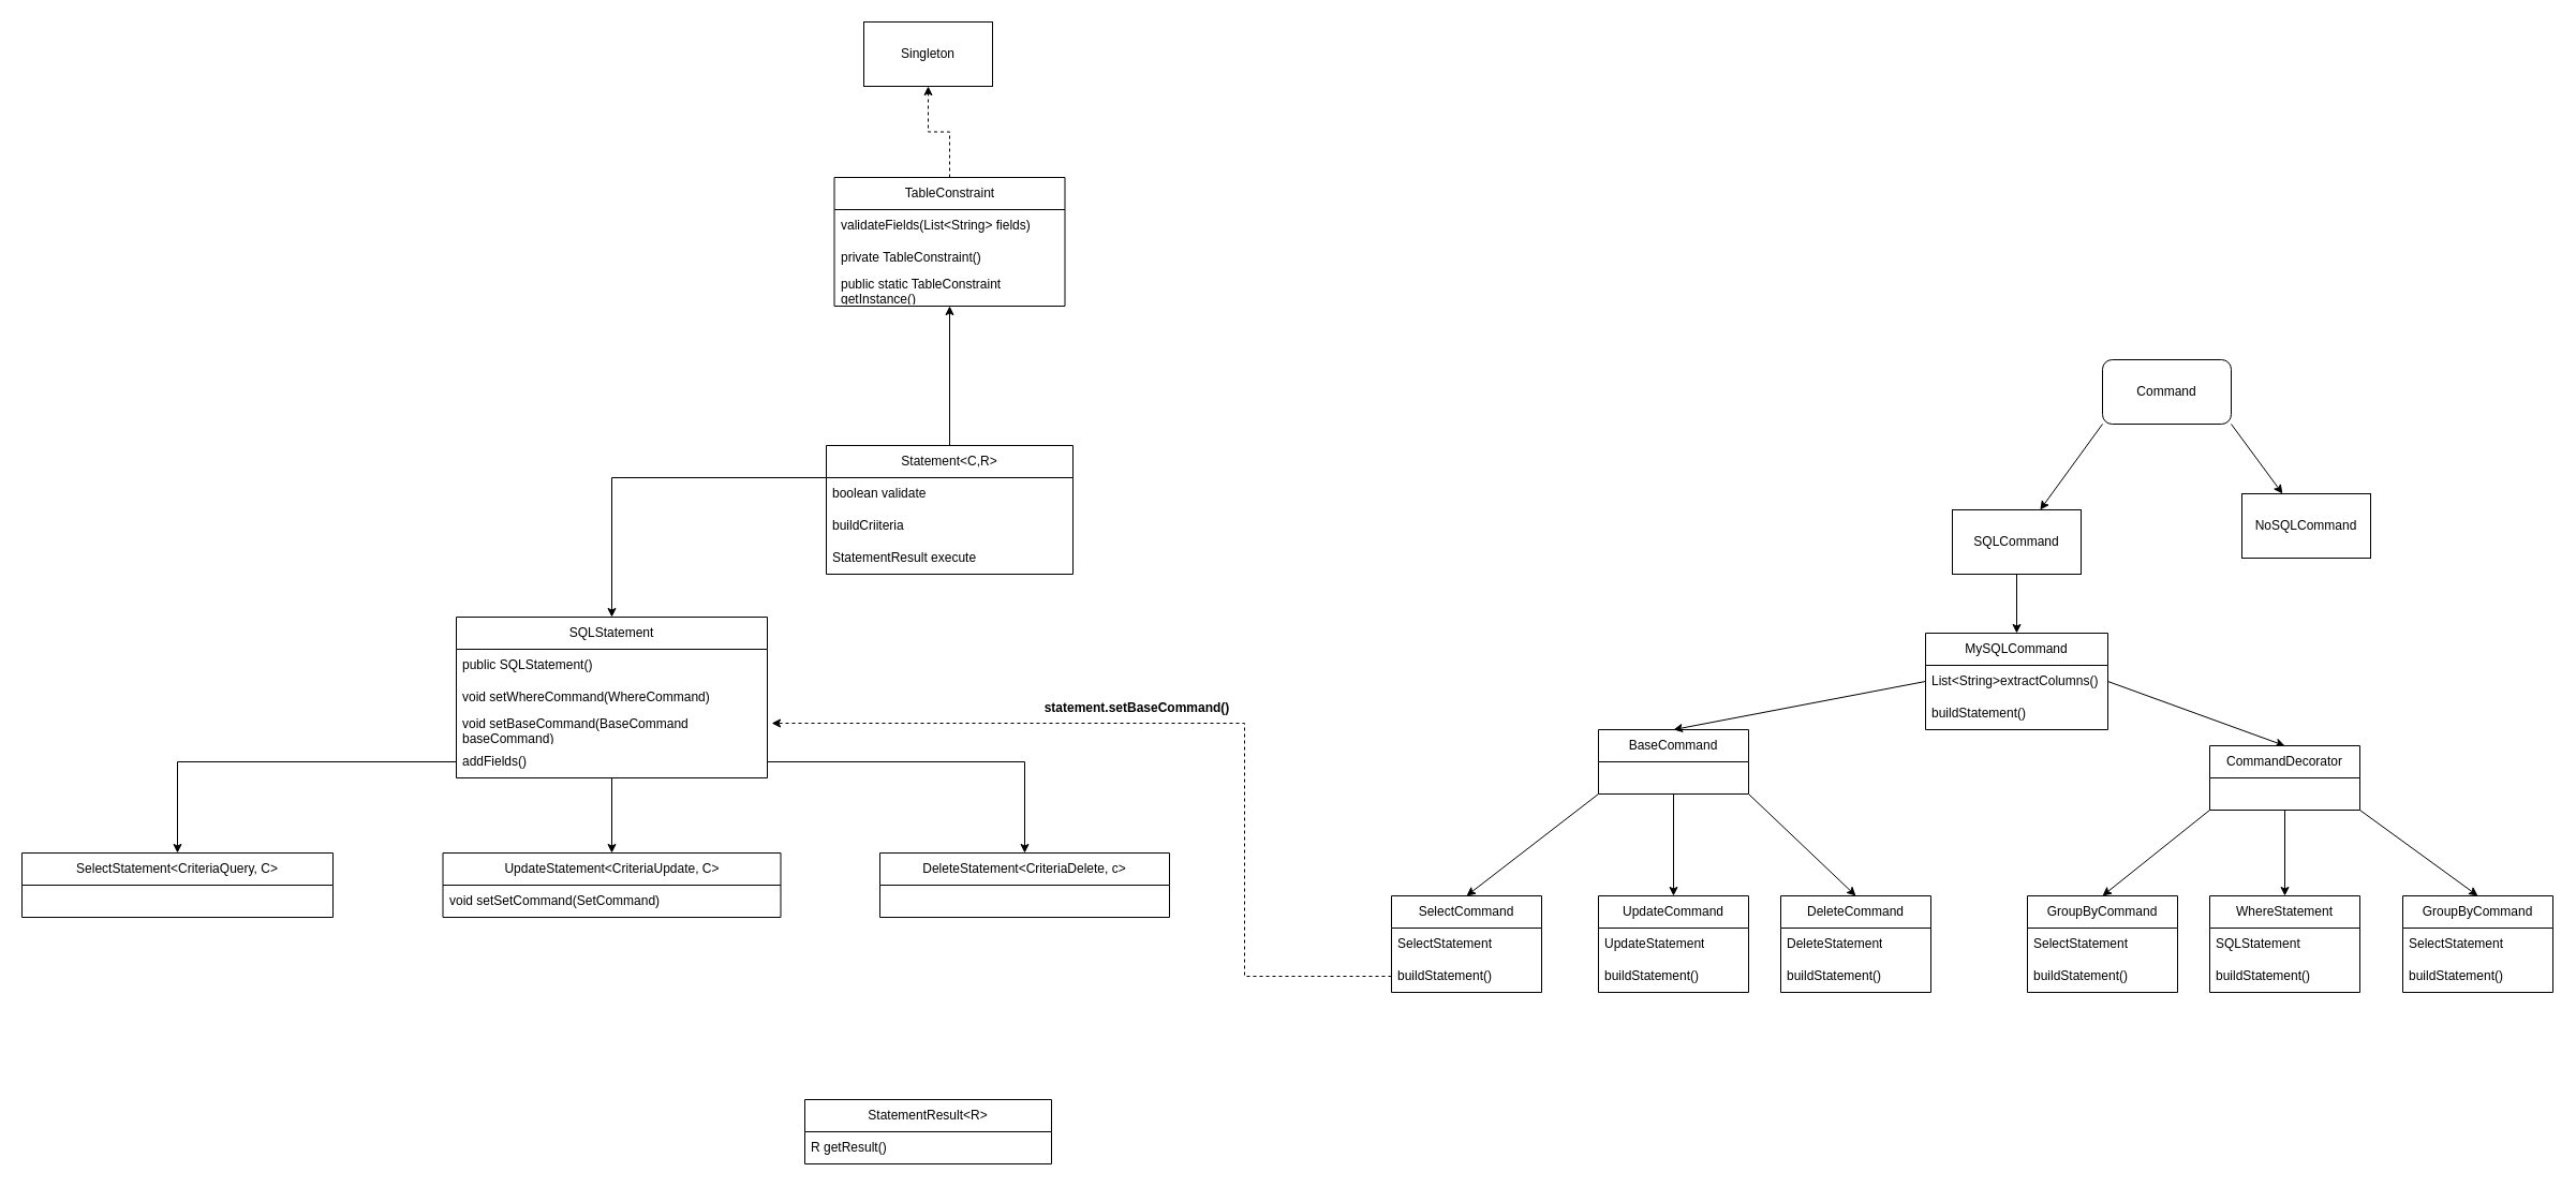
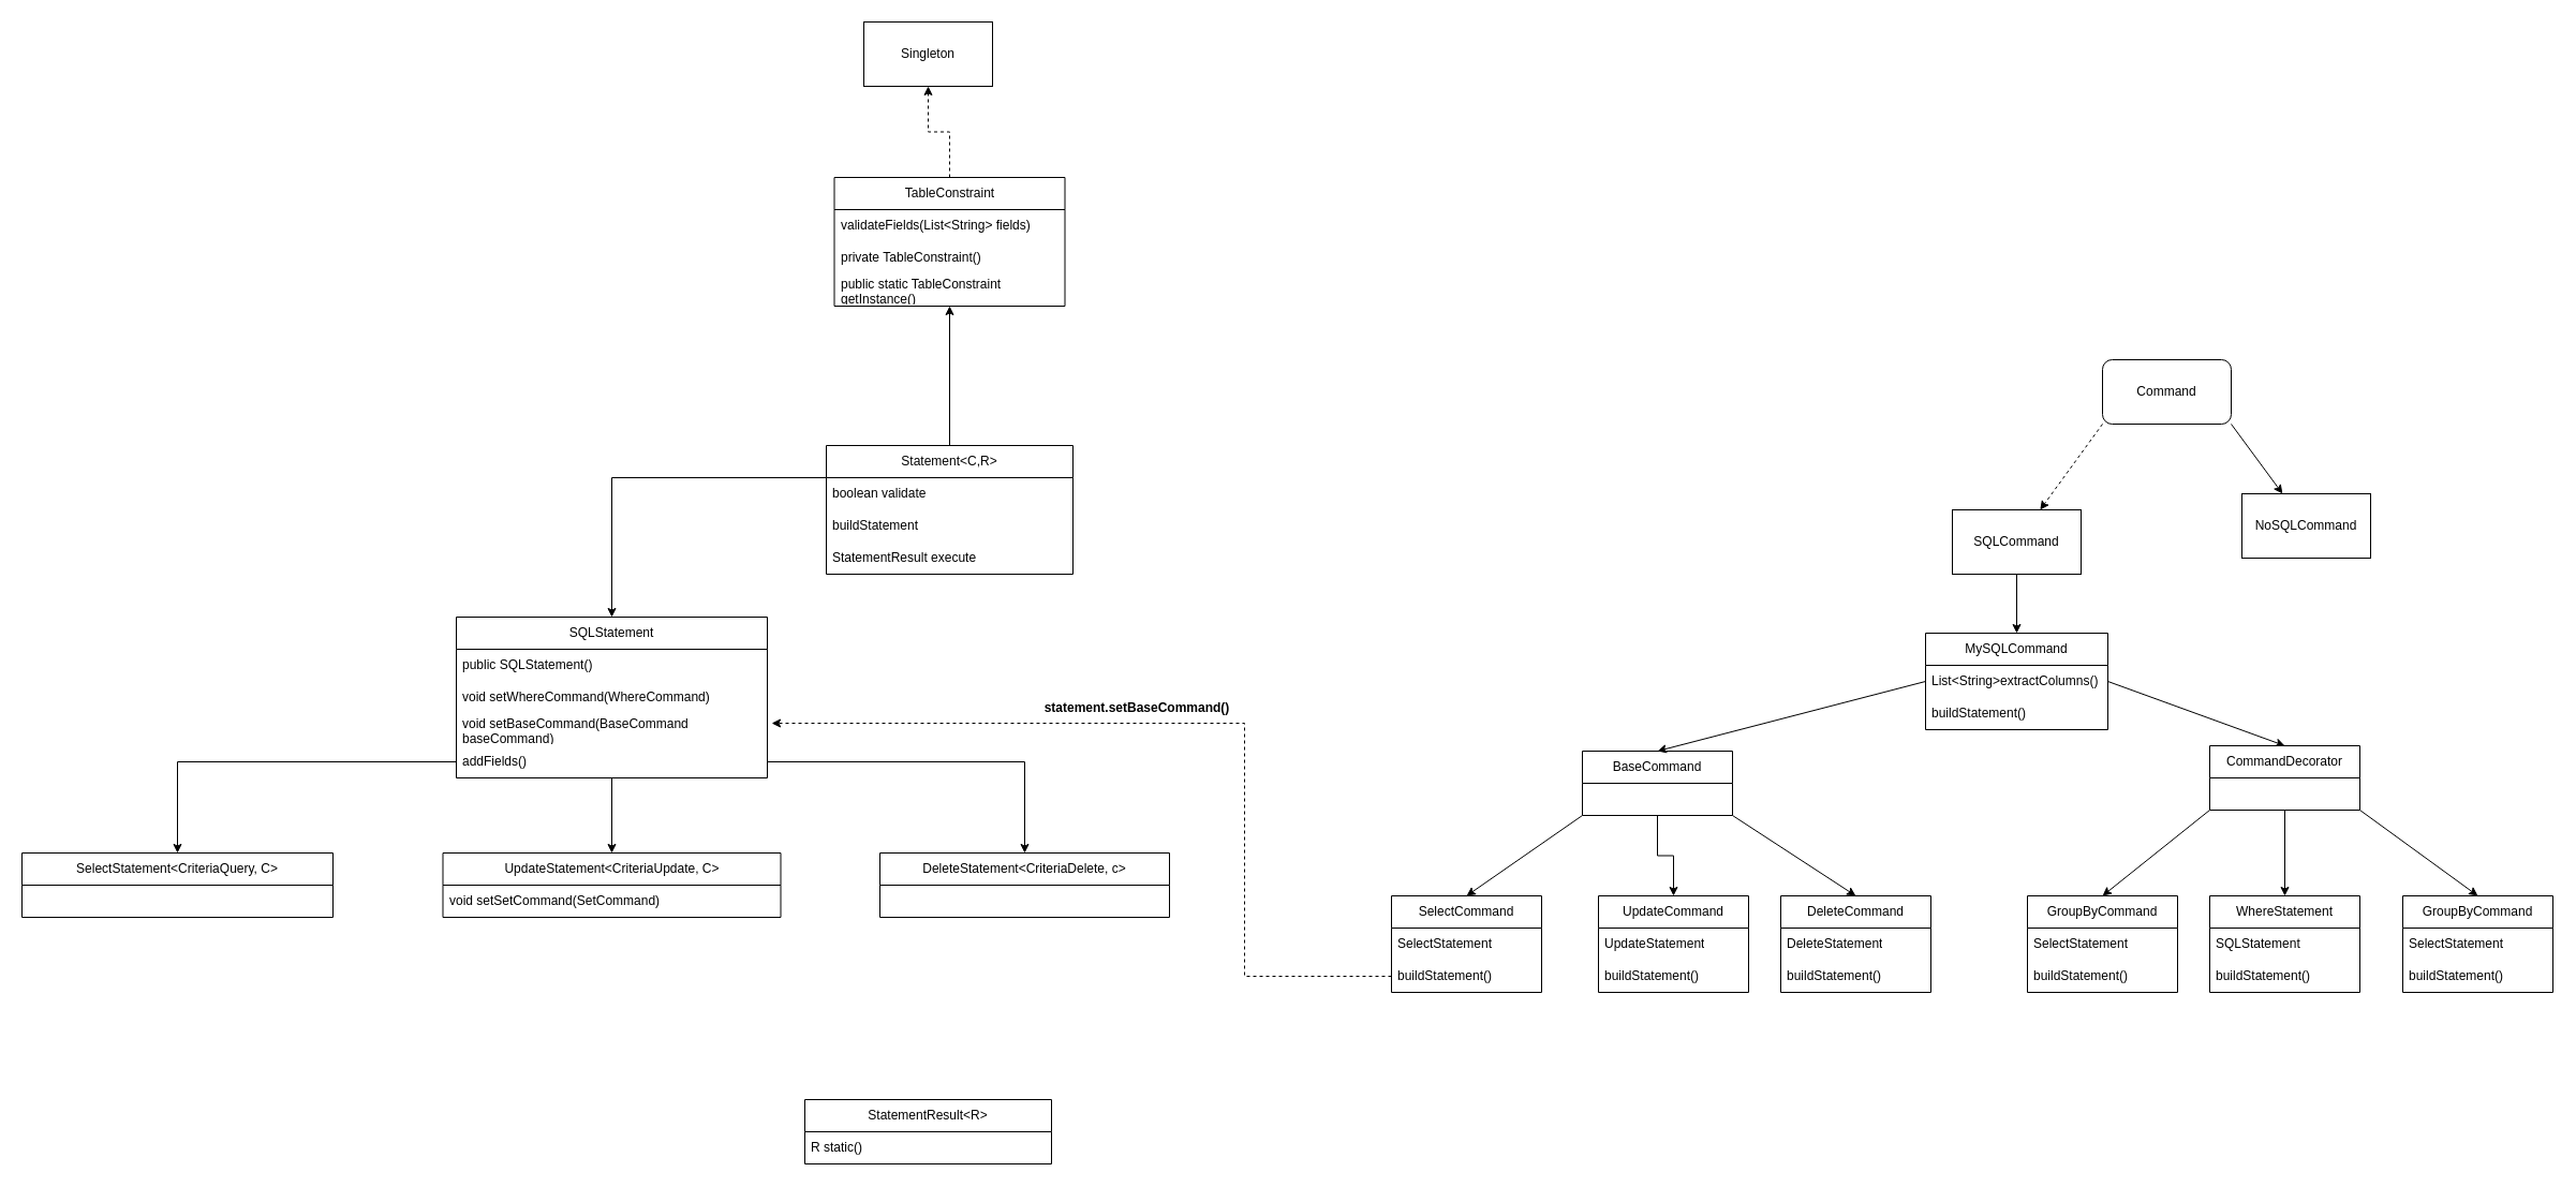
- <mxCell id="2" style="rounded=0;orthogonalLoop=1;jettySize=auto;html=1;exitX=0;exitY=1;exitDx=0;exitDy=0;" edge="1" parent="1" source="4" target="6"><mxGeometry relative="1" as="geometry"><mxPoint x="1873.571" y="505" as="targetPoint" /></mxGeometry></mxCell>
+ <mxCell id="2" style="rounded=0;orthogonalLoop=1;jettySize=auto;html=1;exitX=0;exitY=1;exitDx=0;exitDy=0;dashed=1;" edge="1" parent="1" source="4" target="6"><mxGeometry relative="1" as="geometry"><mxPoint x="1873.571" y="505" as="targetPoint" /></mxGeometry></mxCell>
- <mxCell id="25" value="buildCriiteria" style="text;strokeColor=none;fillColor=none;align=left;verticalAlign=middle;spacingLeft=4;spacingRight=4;overflow=hidden;points=[[0,0.5],[1,0.5]];portConstraint=eastwest;rotatable=0;whiteSpace=wrap;html=1;" vertex="1" parent="23"><mxGeometry y="60" width="230" height="30" as="geometry" /></mxCell>
+ <mxCell id="25" value="buildStatement" style="text;strokeColor=none;fillColor=none;align=left;verticalAlign=middle;spacingLeft=4;spacingRight=4;overflow=hidden;points=[[0,0.5],[1,0.5]];portConstraint=eastwest;rotatable=0;whiteSpace=wrap;html=1;" vertex="1" parent="23"><mxGeometry y="60" width="230" height="30" as="geometry" /></mxCell>
- <mxCell id="10" value="BaseCommand" style="swimlane;fontStyle=0;childLayout=stackLayout;horizontal=1;startSize=30;horizontalStack=0;resizeParent=1;resizeParentMax=0;resizeLast=0;collapsible=1;marginBottom=0;whiteSpace=wrap;html=1;" vertex="1" parent="1"><mxGeometry x="1490" y="680" width="140" height="60" as="geometry" /></mxCell>
+ <mxCell id="10" value="BaseCommand" style="swimlane;fontStyle=0;childLayout=stackLayout;horizontal=1;startSize=30;horizontalStack=0;resizeParent=1;resizeParentMax=0;resizeLast=0;collapsible=1;marginBottom=0;whiteSpace=wrap;html=1;" vertex="1" parent="1"><mxGeometry x="1475" y="700" width="140" height="60" as="geometry" /></mxCell>
- <mxCell id="66" value="R getResult()" style="text;strokeColor=none;fillColor=none;align=left;verticalAlign=middle;spacingLeft=4;spacingRight=4;overflow=hidden;points=[[0,0.5],[1,0.5]];portConstraint=eastwest;rotatable=0;whiteSpace=wrap;html=1;" vertex="1" parent="65"><mxGeometry y="30" width="230" height="30" as="geometry" /></mxCell>
+ <mxCell id="66" value="R static()" style="text;strokeColor=none;fillColor=none;align=left;verticalAlign=middle;spacingLeft=4;spacingRight=4;overflow=hidden;points=[[0,0.5],[1,0.5]];portConstraint=eastwest;rotatable=0;whiteSpace=wrap;html=1;" vertex="1" parent="65"><mxGeometry y="30" width="230" height="30" as="geometry" /></mxCell>
